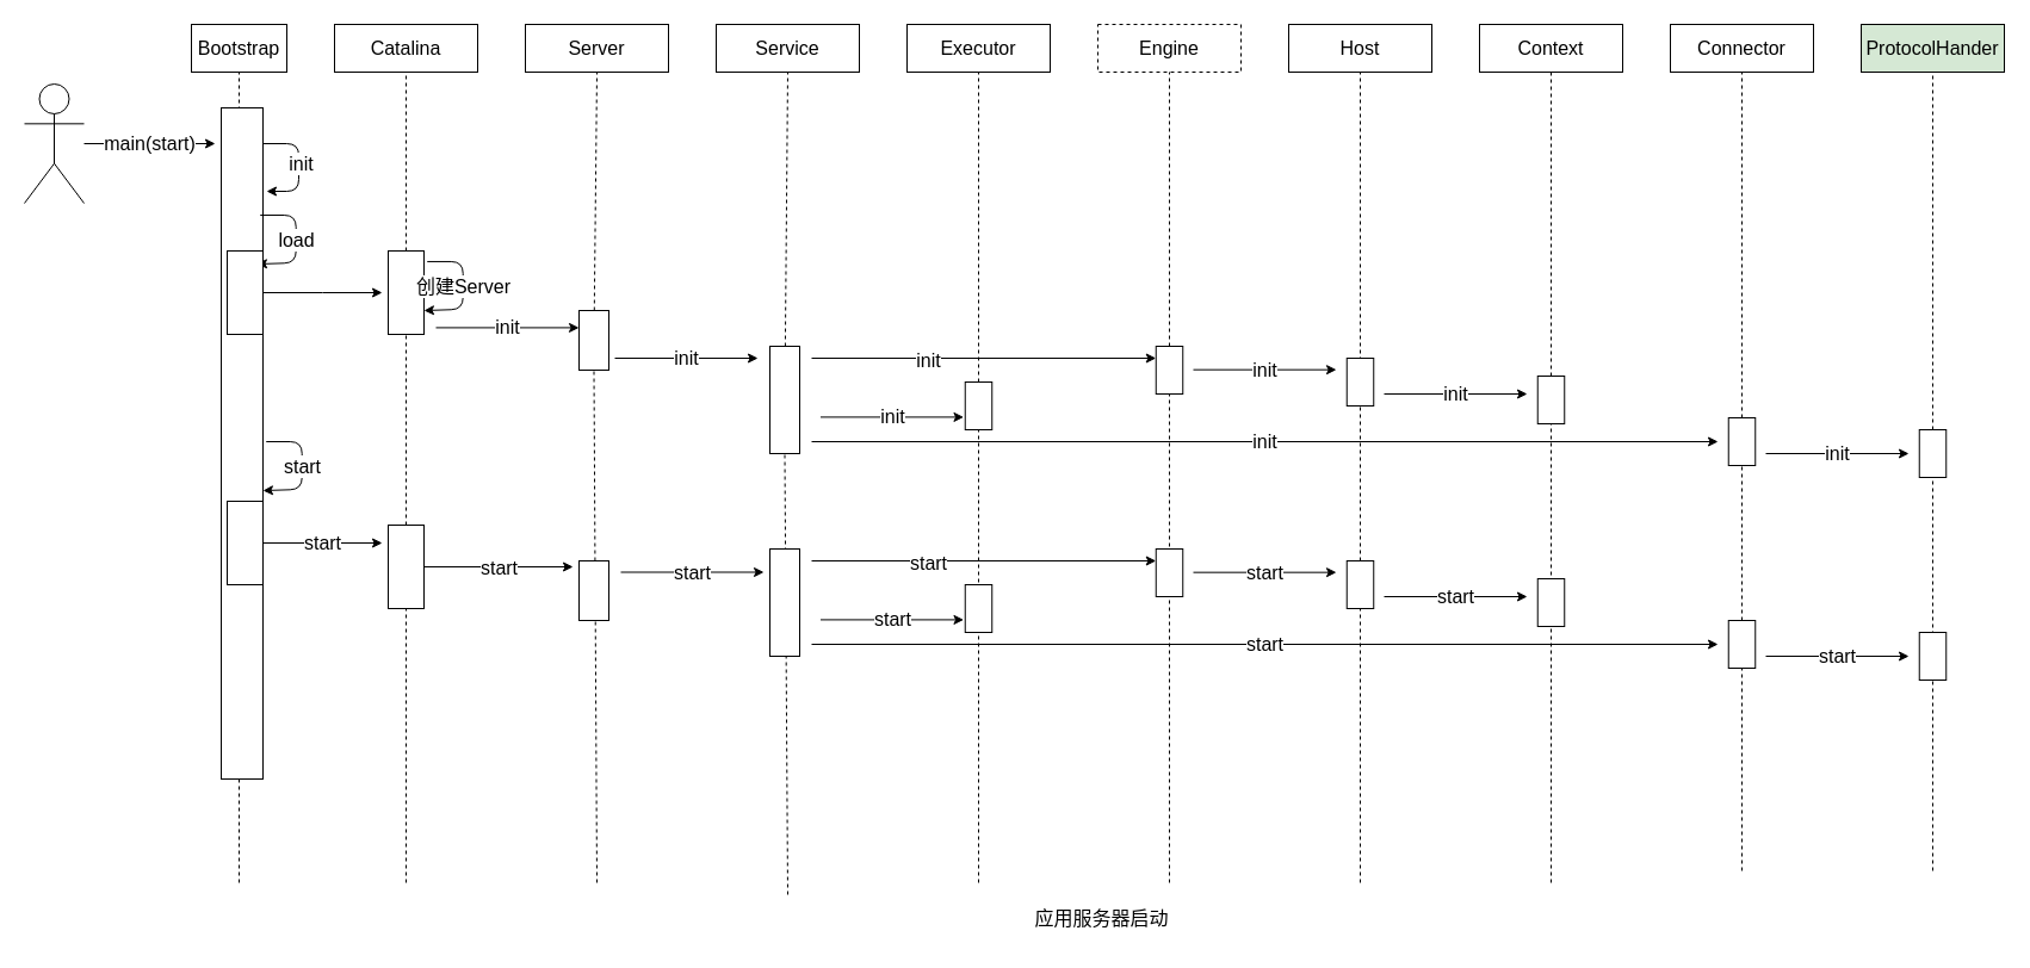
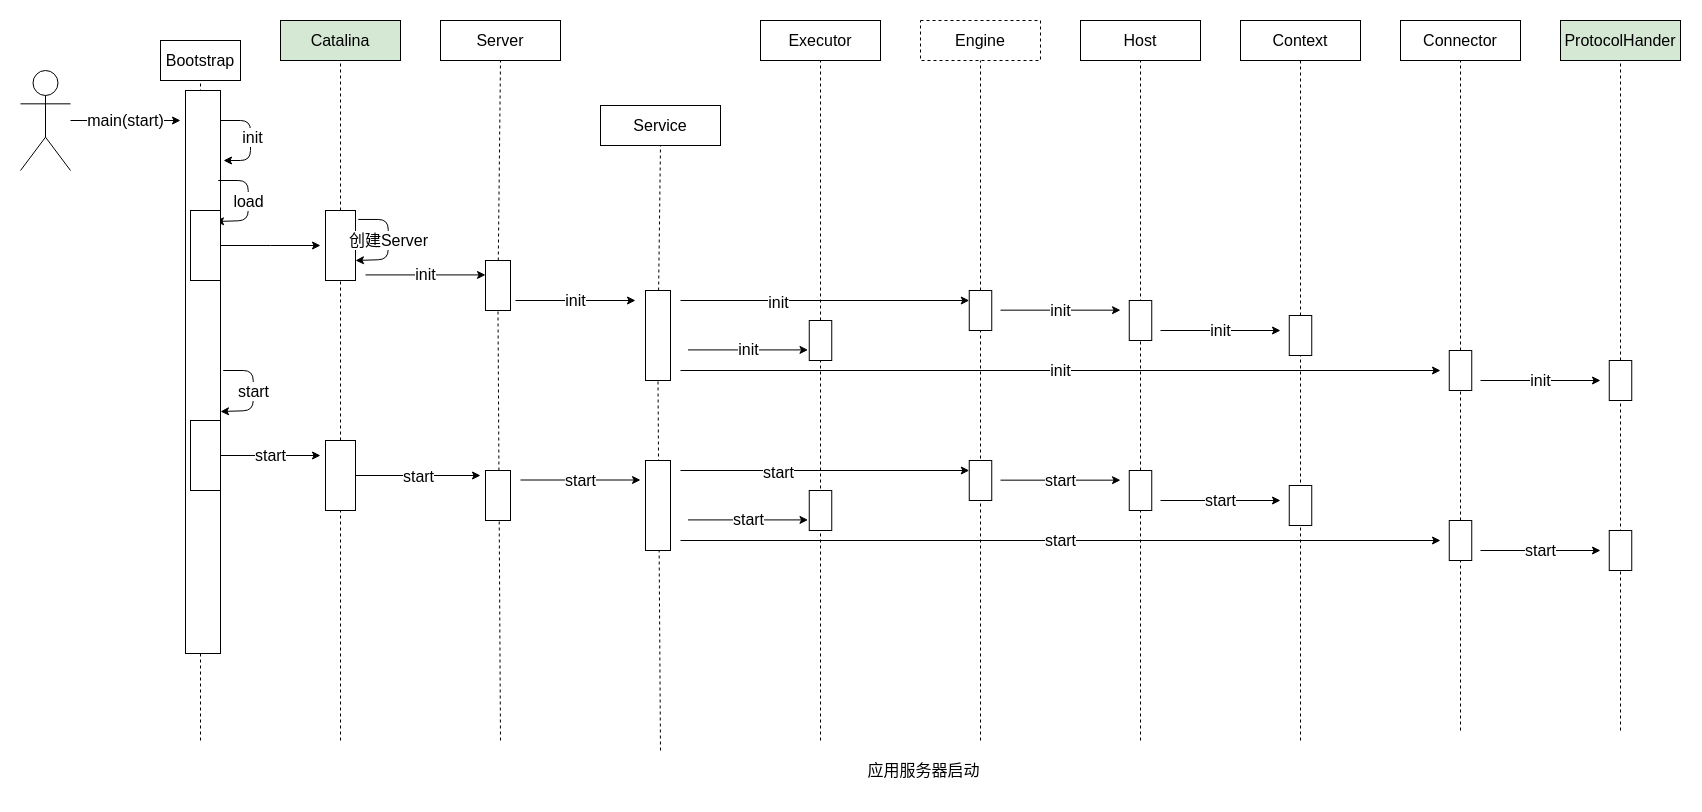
- <mxCell id="4" value="Bootstrap" style="rounded=0;whiteSpace=wrap;html=1;fontSize=16;" vertex="1" parent="1"><mxGeometry x="160" y="20" width="80" height="40" as="geometry" /></mxCell>
+ <mxCell id="4" value="Bootstrap" style="rounded=0;whiteSpace=wrap;html=1;fontSize=16;" vertex="1" parent="1"><mxGeometry x="160" y="40" width="80" height="40" as="geometry" /></mxCell>
- <mxCell id="6" value="Catalina" style="rounded=0;whiteSpace=wrap;html=1;fontSize=16;" vertex="1" parent="1"><mxGeometry x="280" y="20" width="120" height="40" as="geometry" /></mxCell>
+ <mxCell id="6" value="Catalina" style="rounded=0;whiteSpace=wrap;html=1;fontSize=16;fillColor=#d5e8d4;" vertex="1" parent="1"><mxGeometry x="280" y="20" width="120" height="40" as="geometry" /></mxCell>
- <mxCell id="12" value="Service" style="rounded=0;whiteSpace=wrap;html=1;fontSize=16;" vertex="1" parent="1"><mxGeometry x="600" y="20" width="120" height="40" as="geometry" /></mxCell>
+ <mxCell id="12" value="Service" style="rounded=0;whiteSpace=wrap;html=1;fontSize=16;" vertex="1" parent="1"><mxGeometry x="600" y="105" width="120" height="40" as="geometry" /></mxCell>
